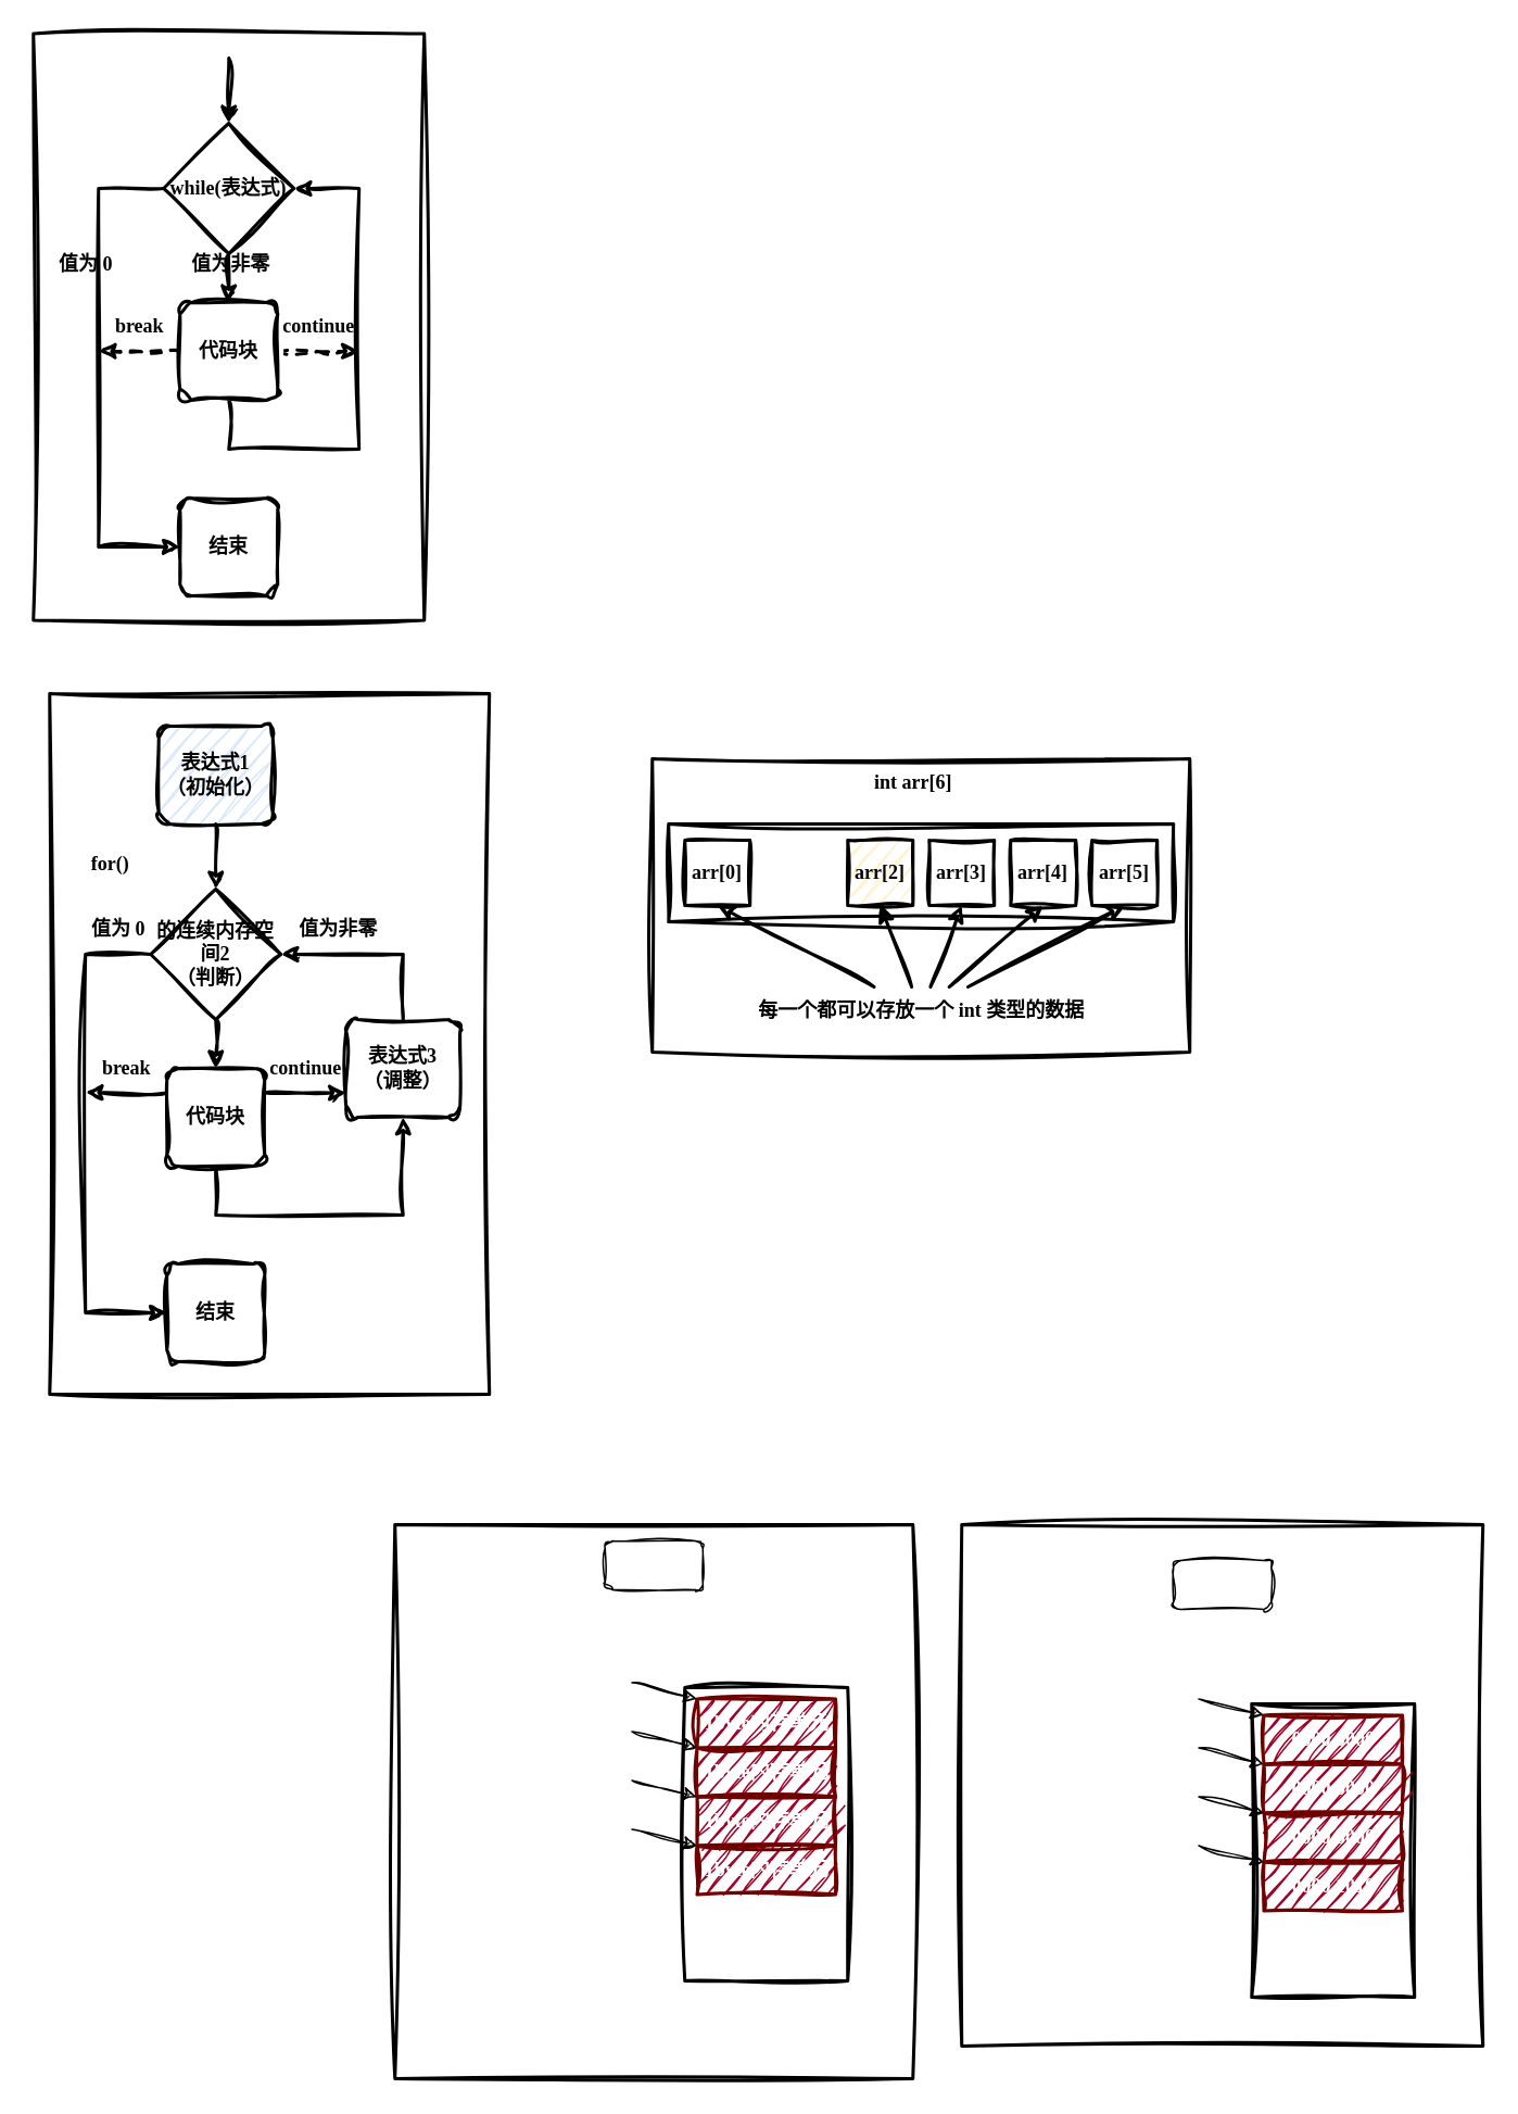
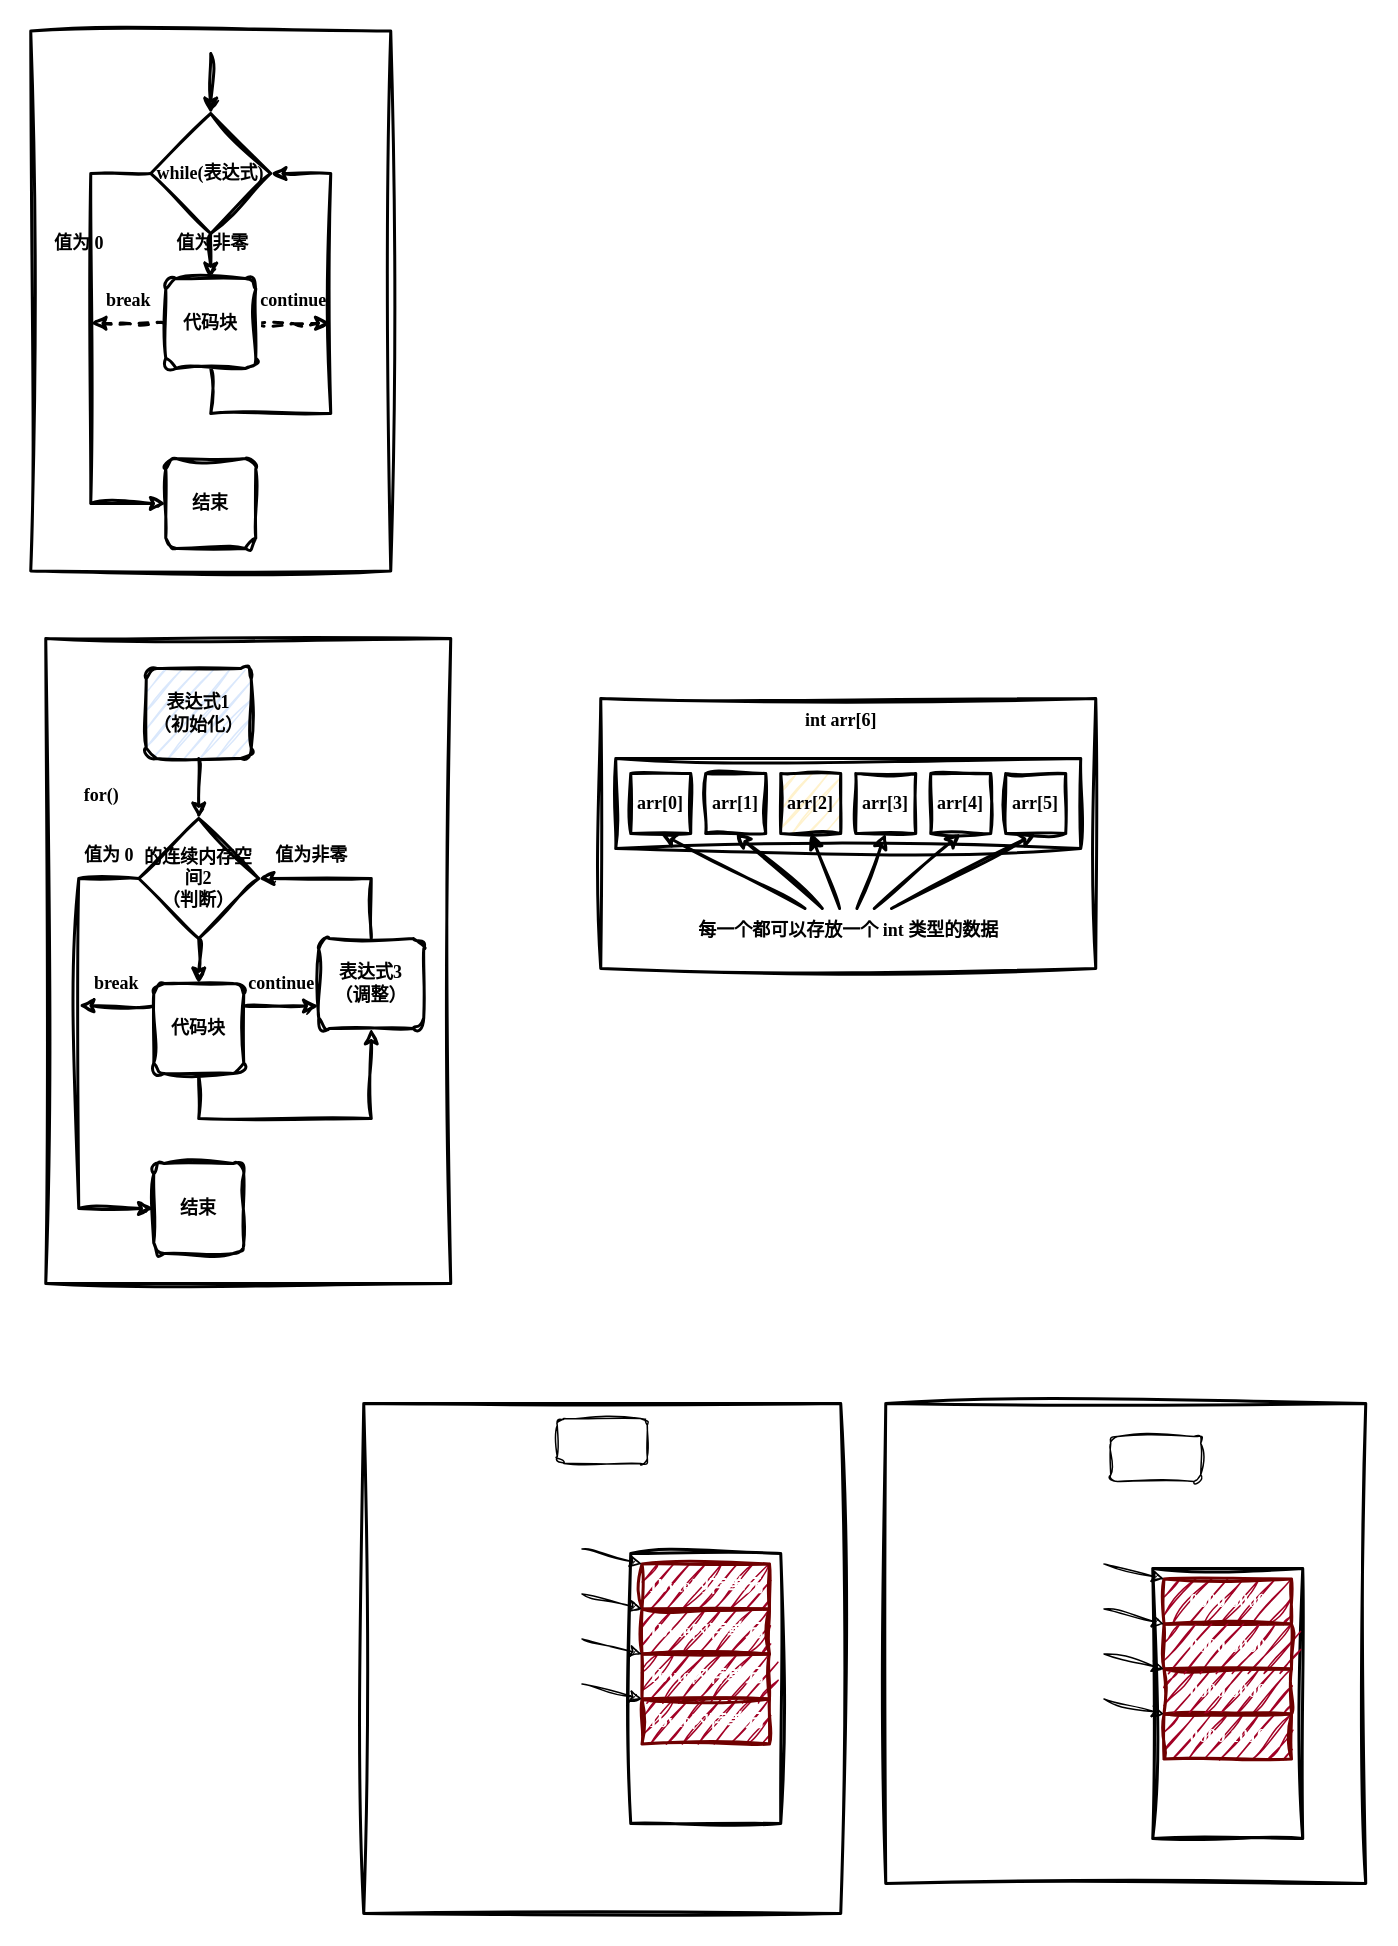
+ <mxCell id="54" value="arr[1]" style="rounded=0;whiteSpace=wrap;html=1;strokeWidth=2;fontFamily=Comic Sans MS;fontStyle=1;sketch=1;curveFitting=1;jiggle=2;" parent="1" vertex="1"><mxGeometry x="470" y="515" width="40" height="40" as="geometry" /></mxCell>
+ <mxCell id="62" style="rounded=0;orthogonalLoop=1;jettySize=auto;html=1;entryX=0.5;entryY=1;entryDx=0;entryDy=0;strokeWidth=2;fontFamily=Comic Sans MS;fontStyle=1;sketch=1;curveFitting=1;jiggle=2;" parent="1" source="61" target="54" edge="1"><mxGeometry relative="1" as="geometry"><mxPoint x="512" y="615" as="sourcePoint" /><mxPoint x="450" y="565" as="targetPoint" /></mxGeometry></mxCell>
- <mxCell id="83" value="&lt;font face=&quot;Comic Sans MS&quot;&gt;a=10;&lt;/font&gt;&lt;font face=&quot;Comic Sans MS&quot;&gt;&lt;br&gt;&lt;/font&gt;" style="text;html=1;align=center;verticalAlign=middle;resizable=0;points=[];autosize=1;strokeColor=default;fillColor=none;fontStyle=1;labelBorderColor=none;glass=0;rounded=1;sketch=1;curveFitting=1;jiggle=2;shadow=0;fontColor=#FFFFFF;" vertex="1" parent="1"><mxGeometry x="720" y="957" width="60" height="30" as="geometry" /></mxCell>
+ <mxCell id="83" value="&lt;font face=&quot;Comic Sans MS&quot;&gt;a=10;&lt;/font&gt;&lt;font face=&quot;Comic Sans MS&quot;&gt;&lt;br&gt;&lt;/font&gt;" style="text;html=1;align=center;verticalAlign=middle;resizable=0;points=[];autosize=1;strokeColor=default;fillColor=none;fontStyle=1;labelBorderColor=none;glass=0;rounded=1;sketch=1;curveFitting=1;jiggle=2;shadow=0;fontColor=#FFFFFF;" vertex="1" parent="1"><mxGeometry x="740" y="957" width="60" height="30" as="geometry" /></mxCell>
